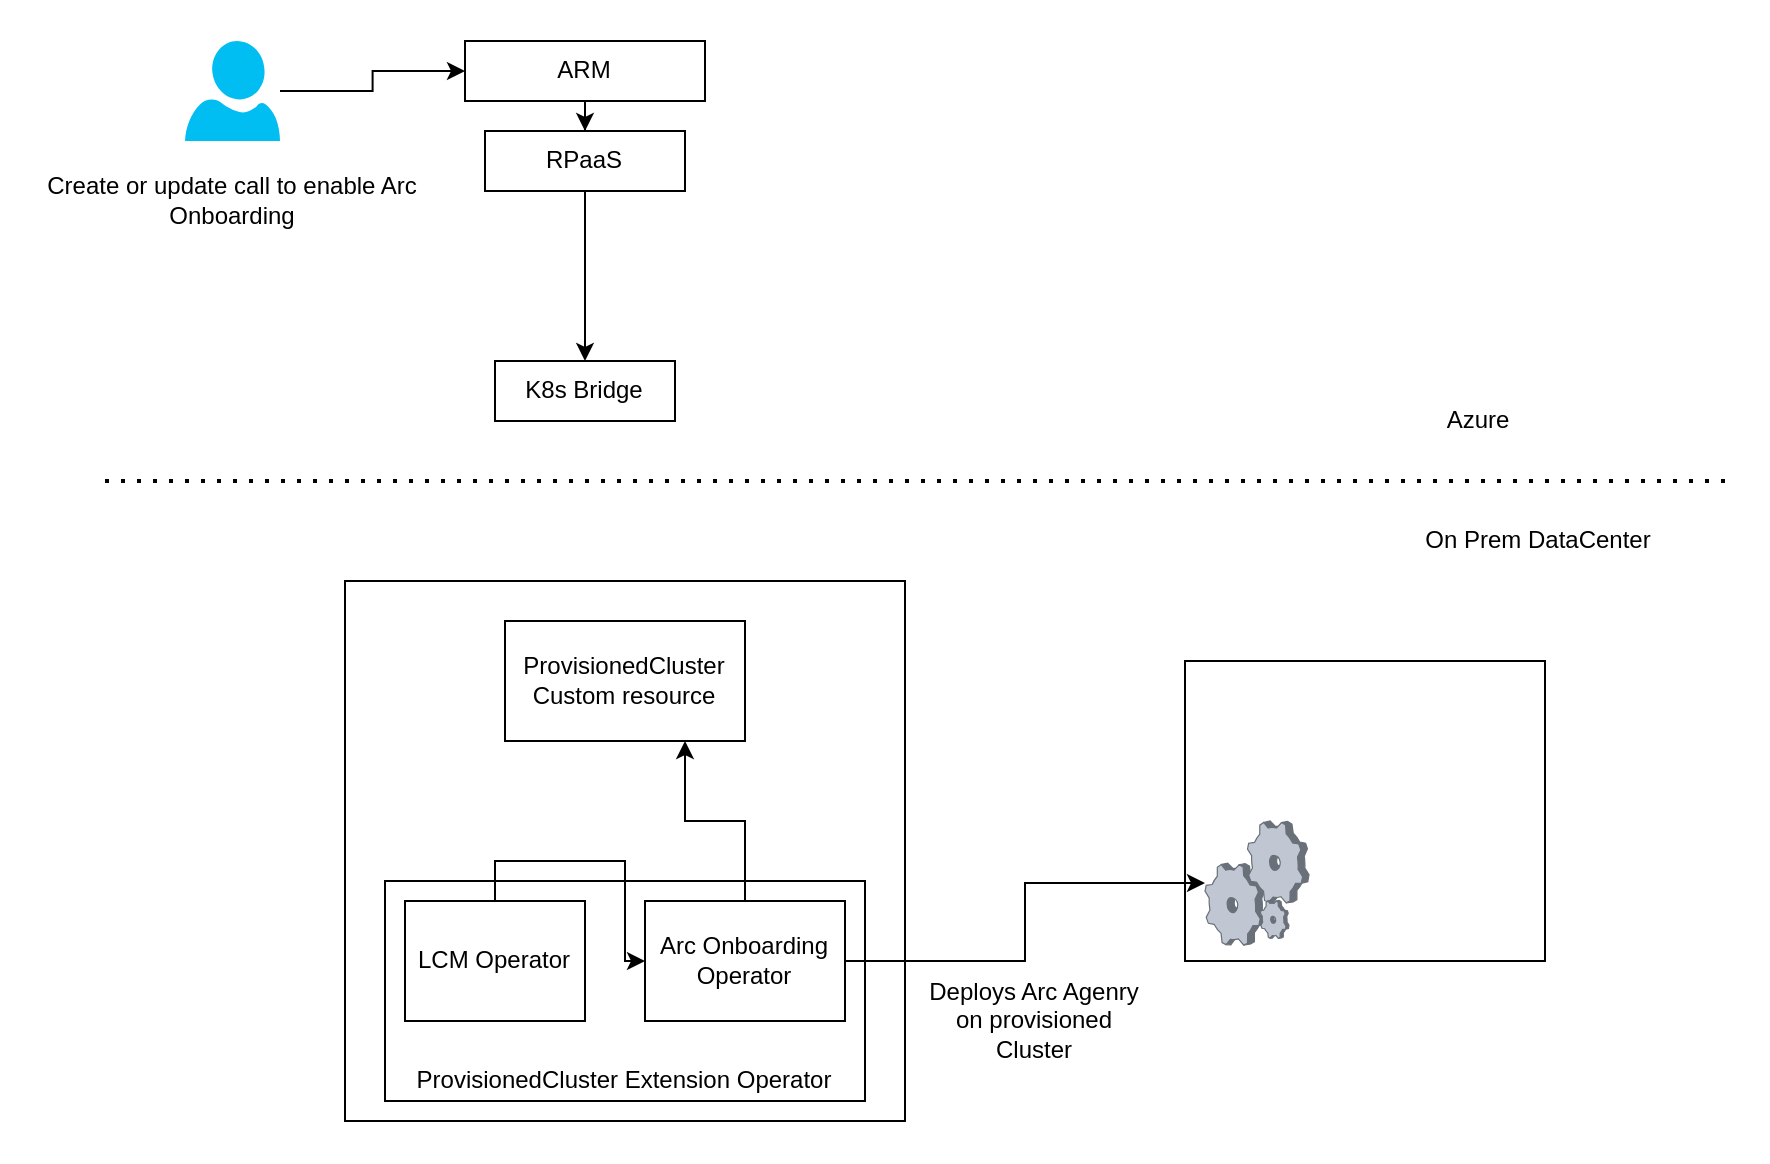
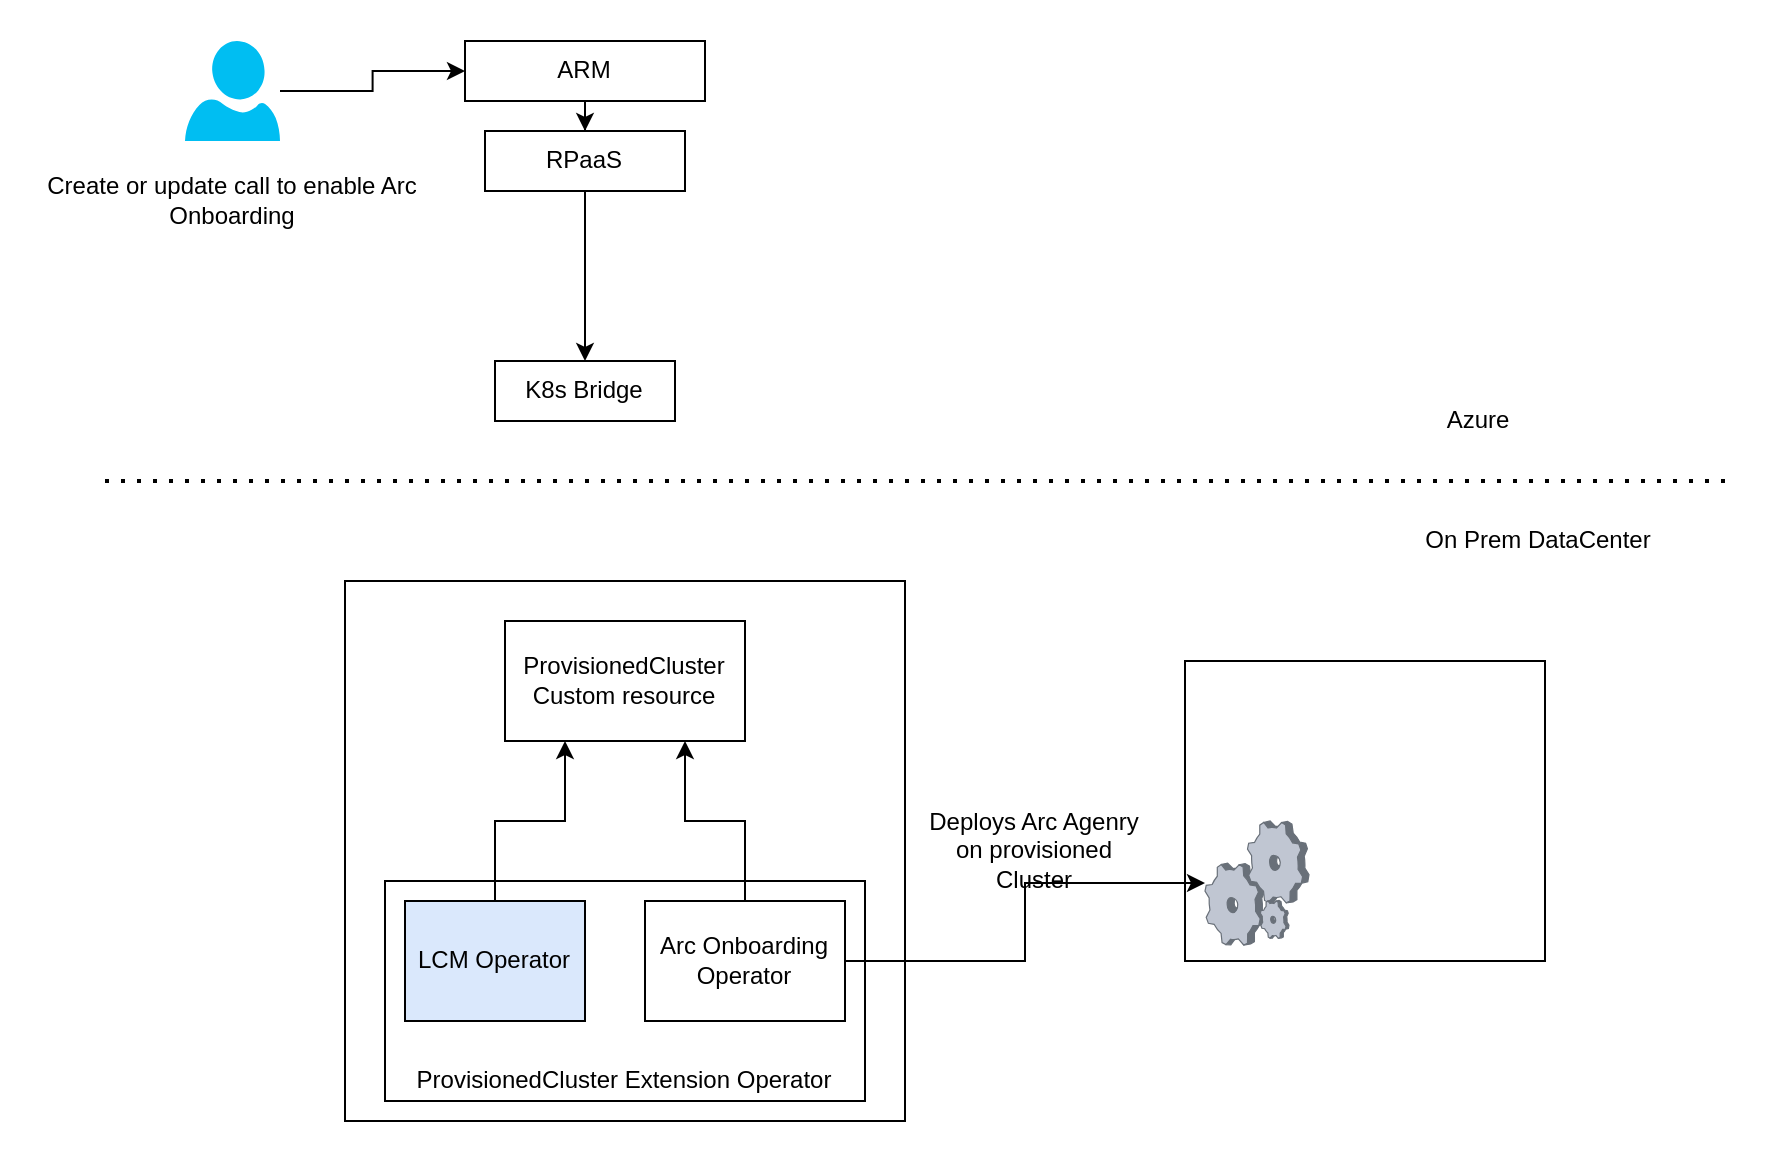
- <mxCell id="6" style="edgeStyle=orthogonalEdgeStyle;rounded=0;orthogonalLoop=1;jettySize=auto;html=1;exitX=0.5;exitY=0;exitDx=0;exitDy=0;" edge="1" parent="1" source="7" target="9"><mxGeometry relative="1" as="geometry" /></mxCell>
+ <mxCell id="6" style="edgeStyle=orthogonalEdgeStyle;rounded=0;orthogonalLoop=1;jettySize=auto;html=1;exitX=0.5;exitY=0;exitDx=0;exitDy=0;entryX=0.25;entryY=1;entryDx=0;entryDy=0;" edge="1" parent="1" source="7" target="4"><mxGeometry relative="1" as="geometry" /></mxCell>
- <mxCell id="7" value="LCM Operator" style="rounded=0;whiteSpace=wrap;html=1;" vertex="1" parent="1"><mxGeometry x="202" y="450" width="90" height="60" as="geometry" /></mxCell>
+ <mxCell id="7" value="LCM Operator" style="rounded=0;whiteSpace=wrap;html=1;fillColor=#dae8fc;" vertex="1" parent="1"><mxGeometry x="202" y="450" width="90" height="60" as="geometry" /></mxCell>
- <mxCell id="14" value="Deploys Arc Agenry on provisioned Cluster" style="text;html=1;strokeColor=none;fillColor=none;align=center;verticalAlign=middle;whiteSpace=wrap;rounded=0;" vertex="1" parent="1"><mxGeometry x="462" y="500" width="110" height="20" as="geometry" /></mxCell>
+ <mxCell id="14" value="Deploys Arc Agenry on provisioned Cluster" style="text;html=1;strokeColor=none;fillColor=none;align=center;verticalAlign=middle;whiteSpace=wrap;rounded=0;" vertex="1" parent="1"><mxGeometry x="462" y="415" width="110" height="20" as="geometry" /></mxCell>
